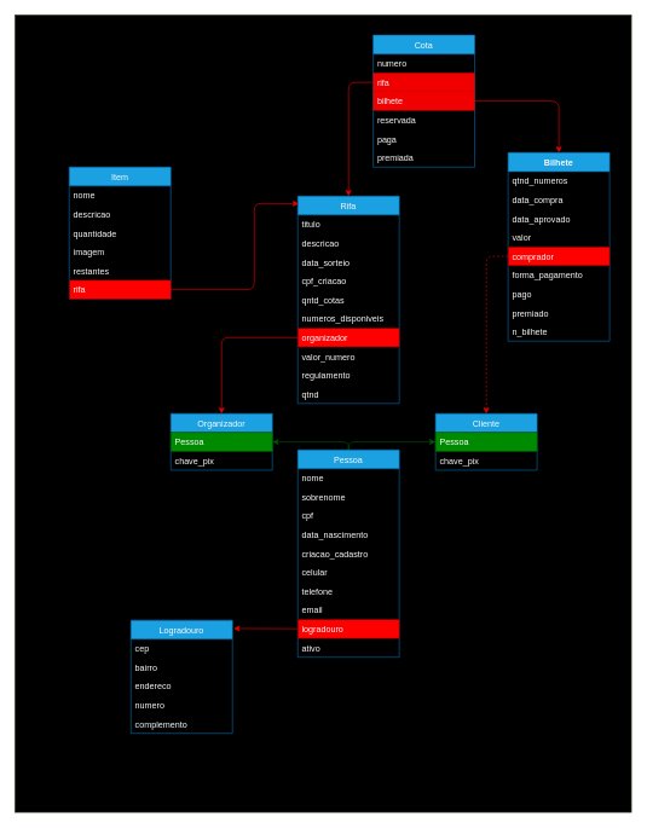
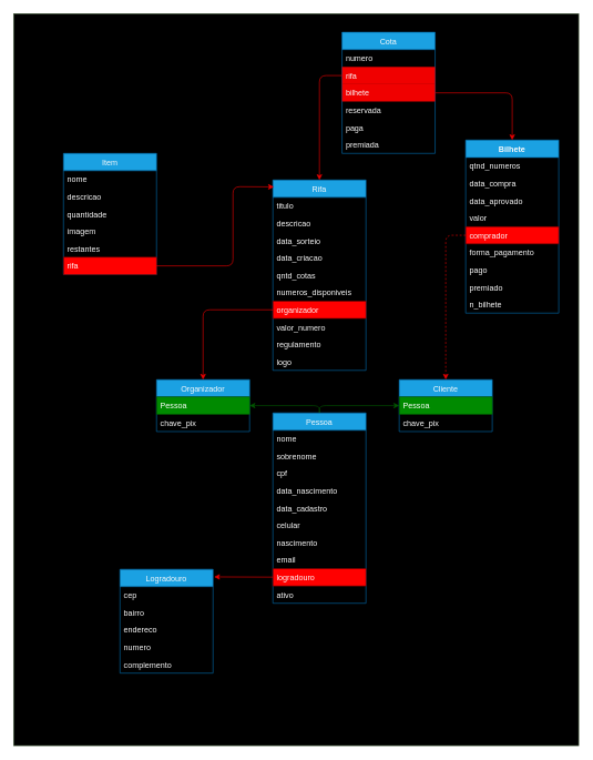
- <mxCell id="24" value="cpf_criacao" style="text;strokeColor=none;fillColor=none;align=left;verticalAlign=top;spacingLeft=4;spacingRight=4;overflow=hidden;rotatable=0;points=[[0,0.5],[1,0.5]];portConstraint=eastwest;fontColor=#FAFAFA;" parent="20" vertex="1"><mxGeometry y="104" width="140" height="26" as="geometry" /></mxCell>
+ <mxCell id="24" value="data_criacao" style="text;strokeColor=none;fillColor=none;align=left;verticalAlign=top;spacingLeft=4;spacingRight=4;overflow=hidden;rotatable=0;points=[[0,0.5],[1,0.5]];portConstraint=eastwest;fontColor=#FAFAFA;" parent="20" vertex="1"><mxGeometry y="104" width="140" height="26" as="geometry" /></mxCell>
- <mxCell id="31" value="qtnd" style="text;strokeColor=none;fillColor=none;align=left;verticalAlign=top;spacingLeft=4;spacingRight=4;overflow=hidden;rotatable=0;points=[[0,0.5],[1,0.5]];portConstraint=eastwest;fontColor=#FAFAFA;" parent="20" vertex="1"><mxGeometry y="260" width="140" height="26" as="geometry" /></mxCell>
+ <mxCell id="31" value="logo" style="text;strokeColor=none;fillColor=none;align=left;verticalAlign=top;spacingLeft=4;spacingRight=4;overflow=hidden;rotatable=0;points=[[0,0.5],[1,0.5]];portConstraint=eastwest;fontColor=#FAFAFA;" parent="20" vertex="1"><mxGeometry y="260" width="140" height="26" as="geometry" /></mxCell>
- <mxCell id="39" value="criacao_cadastro" style="text;strokeColor=none;fillColor=none;align=left;verticalAlign=top;spacingLeft=4;spacingRight=4;overflow=hidden;rotatable=0;points=[[0,0.5],[1,0.5]];portConstraint=eastwest;fontColor=#FAFAFA;" parent="34" vertex="1"><mxGeometry y="130" width="140" height="26" as="geometry" /></mxCell>
+ <mxCell id="39" value="data_cadastro" style="text;strokeColor=none;fillColor=none;align=left;verticalAlign=top;spacingLeft=4;spacingRight=4;overflow=hidden;rotatable=0;points=[[0,0.5],[1,0.5]];portConstraint=eastwest;fontColor=#FAFAFA;" parent="34" vertex="1"><mxGeometry y="130" width="140" height="26" as="geometry" /></mxCell>
- <mxCell id="41" value="telefone" style="text;strokeColor=none;fillColor=none;align=left;verticalAlign=top;spacingLeft=4;spacingRight=4;overflow=hidden;rotatable=0;points=[[0,0.5],[1,0.5]];portConstraint=eastwest;fontColor=#FAFAFA;" parent="34" vertex="1"><mxGeometry y="182" width="140" height="26" as="geometry" /></mxCell>
+ <mxCell id="41" value="nascimento" style="text;strokeColor=none;fillColor=none;align=left;verticalAlign=top;spacingLeft=4;spacingRight=4;overflow=hidden;rotatable=0;points=[[0,0.5],[1,0.5]];portConstraint=eastwest;fontColor=#FAFAFA;" parent="34" vertex="1"><mxGeometry y="182" width="140" height="26" as="geometry" /></mxCell>
